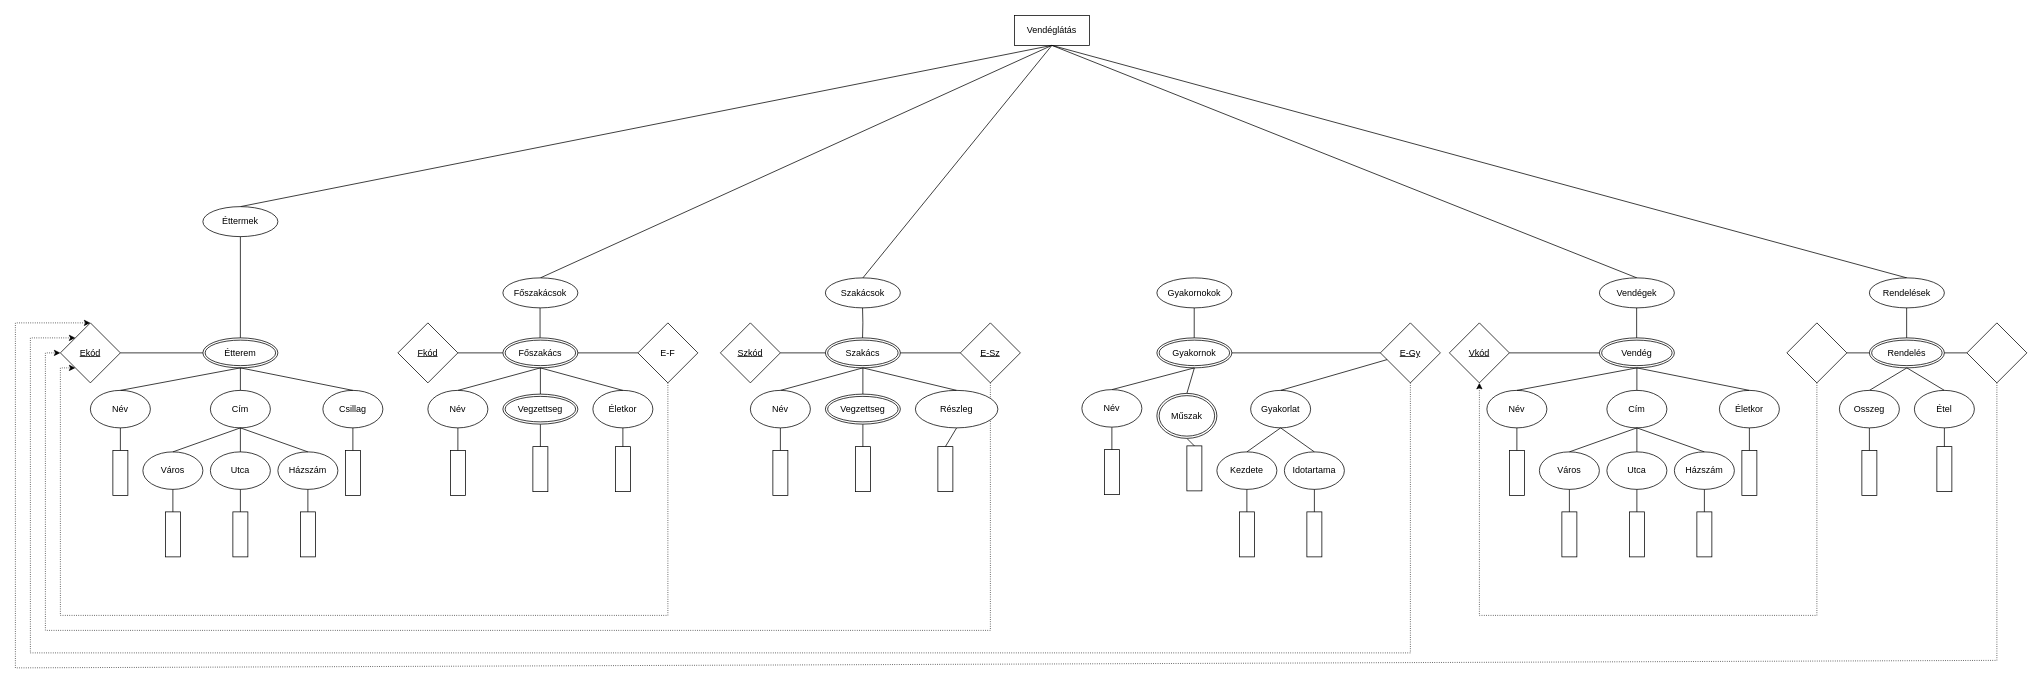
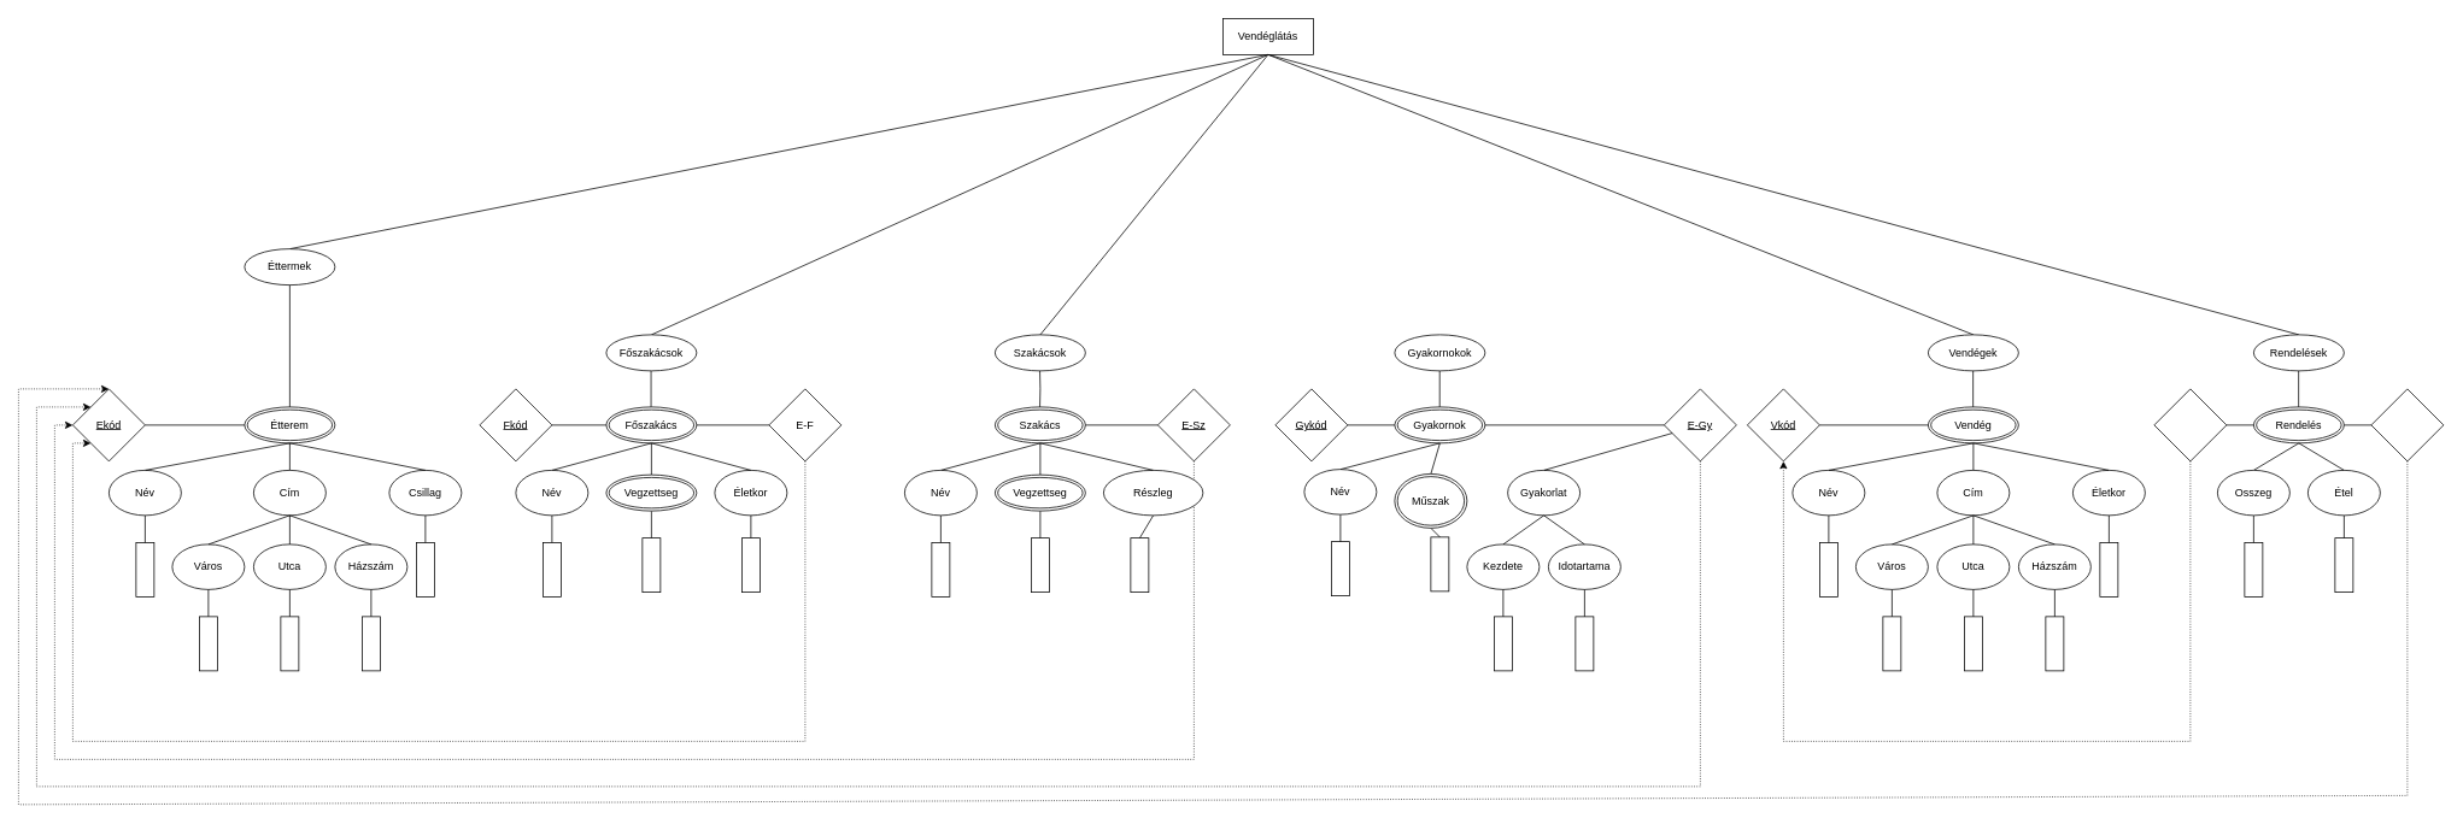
- <mxCell id="61" value="Szkód" style="rhombus;whiteSpace=wrap;html=1;fontStyle=4" parent="1" vertex="1"><mxGeometry x="960" y="430" width="80" height="80" as="geometry" /></mxCell>
- <mxCell id="62" value="" style="endArrow=none;html=1;rounded=0;exitX=1;exitY=0.5;exitDx=0;exitDy=0;entryX=0;entryY=0.5;entryDx=0;entryDy=0;" parent="1" source="61" target="48" edge="1"><mxGeometry width="50" height="50" relative="1" as="geometry"><mxPoint x="1110" y="420" as="sourcePoint" /><mxPoint x="1160" y="370" as="targetPoint" /></mxGeometry></mxCell>
+ <mxCell id="74" value="Gykód" style="rhombus;whiteSpace=wrap;html=1;fontStyle=4" parent="1" vertex="1"><mxGeometry x="1410" y="430" width="80" height="80" as="geometry" /></mxCell>
+ <mxCell id="75" value="" style="endArrow=none;html=1;rounded=0;exitX=1;exitY=0.5;exitDx=0;exitDy=0;entryX=0;entryY=0.5;entryDx=0;entryDy=0;" parent="1" source="74" target="65" edge="1"><mxGeometry width="50" height="50" relative="1" as="geometry"><mxPoint x="1560" y="420" as="sourcePoint" /><mxPoint x="1610" y="370" as="targetPoint" /></mxGeometry></mxCell>
